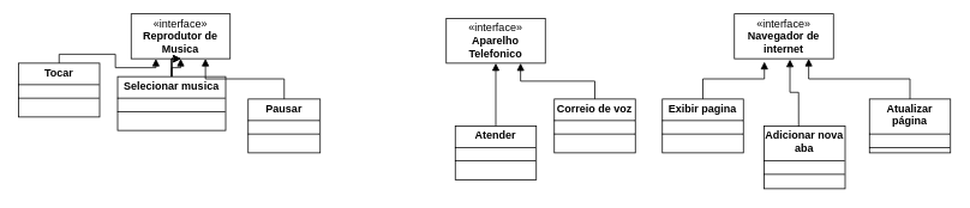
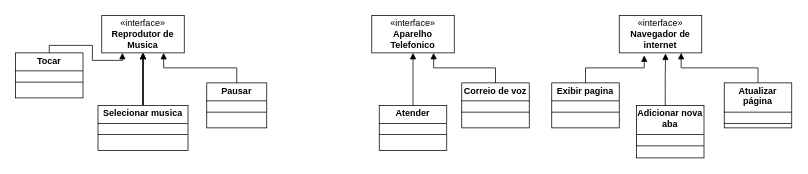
- <mxCell id="2" value="«interface»&lt;br&gt;&lt;b&gt;Reprodutor de Musica&lt;/b&gt;" style="html=1;whiteSpace=wrap;" vertex="1" parent="1"><mxGeometry x="145" y="15" width="110" height="50" as="geometry" /></mxCell>
+ <mxCell id="2" value="«interface»&lt;br&gt;&lt;b&gt;Reprodutor de Musica&lt;/b&gt;" style="html=1;whiteSpace=wrap;" vertex="1" parent="1"><mxGeometry x="135" y="20" width="110" height="50" as="geometry" /></mxCell>
- <mxCell id="4" value="«interface»&lt;div&gt;&lt;b&gt;Navegador de internet&lt;/b&gt;&lt;/div&gt;" style="html=1;whiteSpace=wrap;" vertex="1" parent="1"><mxGeometry x="815" y="15" width="110" height="50" as="geometry" /></mxCell>
+ <mxCell id="4" value="«interface»&lt;div&gt;&lt;b&gt;Navegador de internet&lt;/b&gt;&lt;/div&gt;" style="html=1;whiteSpace=wrap;" vertex="1" parent="1"><mxGeometry x="825" y="20" width="110" height="50" as="geometry" /></mxCell>
- <mxCell id="10" value="&lt;p style=&quot;margin:0px;margin-top:4px;text-align:center;&quot;&gt;&lt;b&gt;Selecionar musica&lt;/b&gt;&lt;/p&gt;&lt;hr size=&quot;1&quot; style=&quot;border-style:solid;&quot;&gt;&lt;div style=&quot;height:2px;&quot;&gt;&lt;/div&gt;&lt;hr size=&quot;1&quot; style=&quot;border-style:solid;&quot;&gt;&lt;div style=&quot;height:2px;&quot;&gt;&lt;/div&gt;" style="verticalAlign=top;align=left;overflow=fill;html=1;whiteSpace=wrap;" vertex="1" parent="1"><mxGeometry x="130" y="85" width="120" height="60" as="geometry" /></mxCell>
+ <mxCell id="10" value="&lt;p style=&quot;margin:0px;margin-top:4px;text-align:center;&quot;&gt;&lt;b&gt;Selecionar musica&lt;/b&gt;&lt;/p&gt;&lt;hr size=&quot;1&quot; style=&quot;border-style:solid;&quot;&gt;&lt;div style=&quot;height:2px;&quot;&gt;&lt;/div&gt;&lt;hr size=&quot;1&quot; style=&quot;border-style:solid;&quot;&gt;&lt;div style=&quot;height:2px;&quot;&gt;&lt;/div&gt;" style="verticalAlign=top;align=left;overflow=fill;html=1;whiteSpace=wrap;" vertex="1" parent="1"><mxGeometry x="130" y="140" width="120" height="60" as="geometry" /></mxCell>
